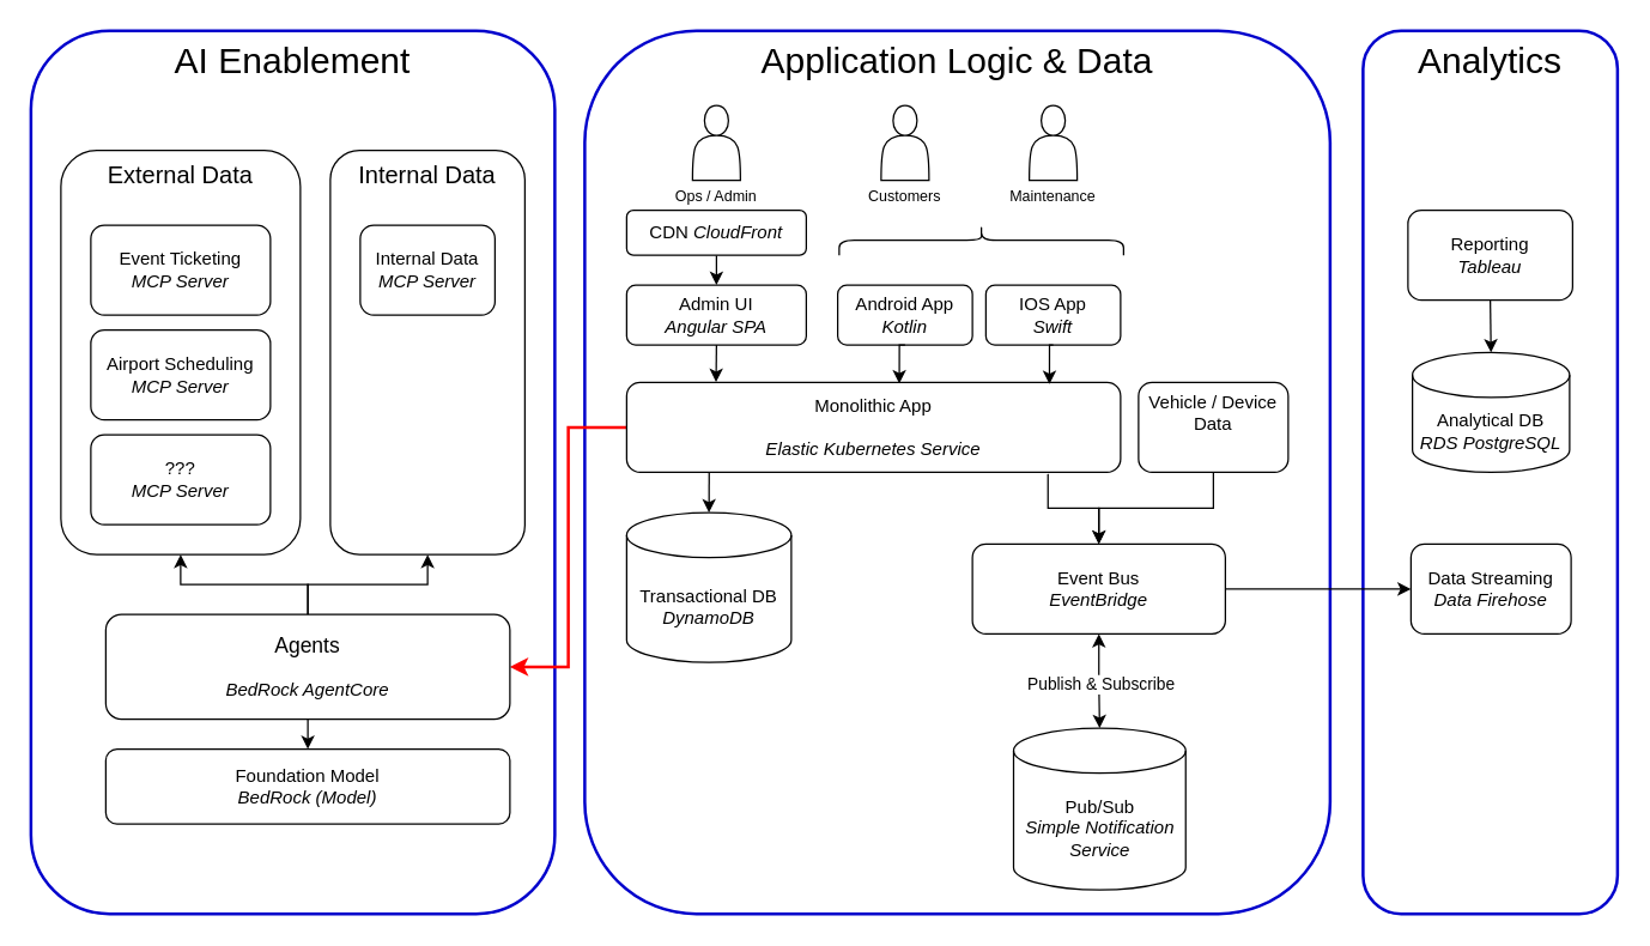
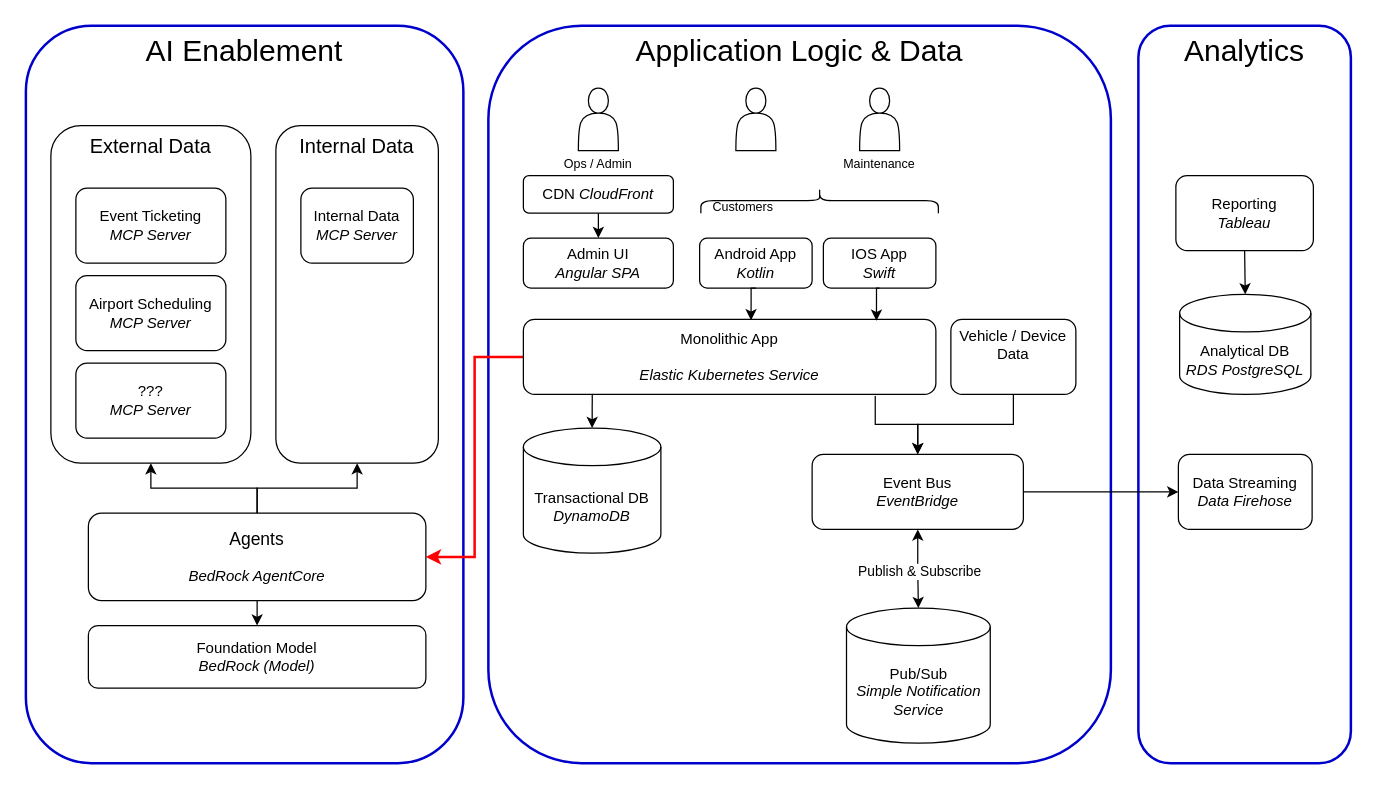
- <mxCell id="43" value="Customers" style="text;html=1;whiteSpace=wrap;strokeColor=none;fillColor=none;align=center;verticalAlign=middle;rounded=0;fontSize=10;" vertex="1" parent="1"><mxGeometry x="571" y="120" width="66" height="20" as="geometry" /></mxCell>
+ <mxCell id="43" value="Customers" style="text;html=1;whiteSpace=wrap;strokeColor=none;fillColor=none;align=center;verticalAlign=middle;rounded=0;fontSize=10;" vertex="1" parent="1"><mxGeometry x="561" y="155" width="66" height="20" as="geometry" /></mxCell>
- <mxCell id="37" style="edgeStyle=orthogonalEdgeStyle;rounded=0;orthogonalLoop=1;jettySize=auto;html=1;exitX=0.5;exitY=1;exitDx=0;exitDy=0;entryX=0.181;entryY=-0.004;entryDx=0;entryDy=0;entryPerimeter=0;" edge="1" parent="1" source="17" target="6"><mxGeometry relative="1" as="geometry" /></mxCell>
